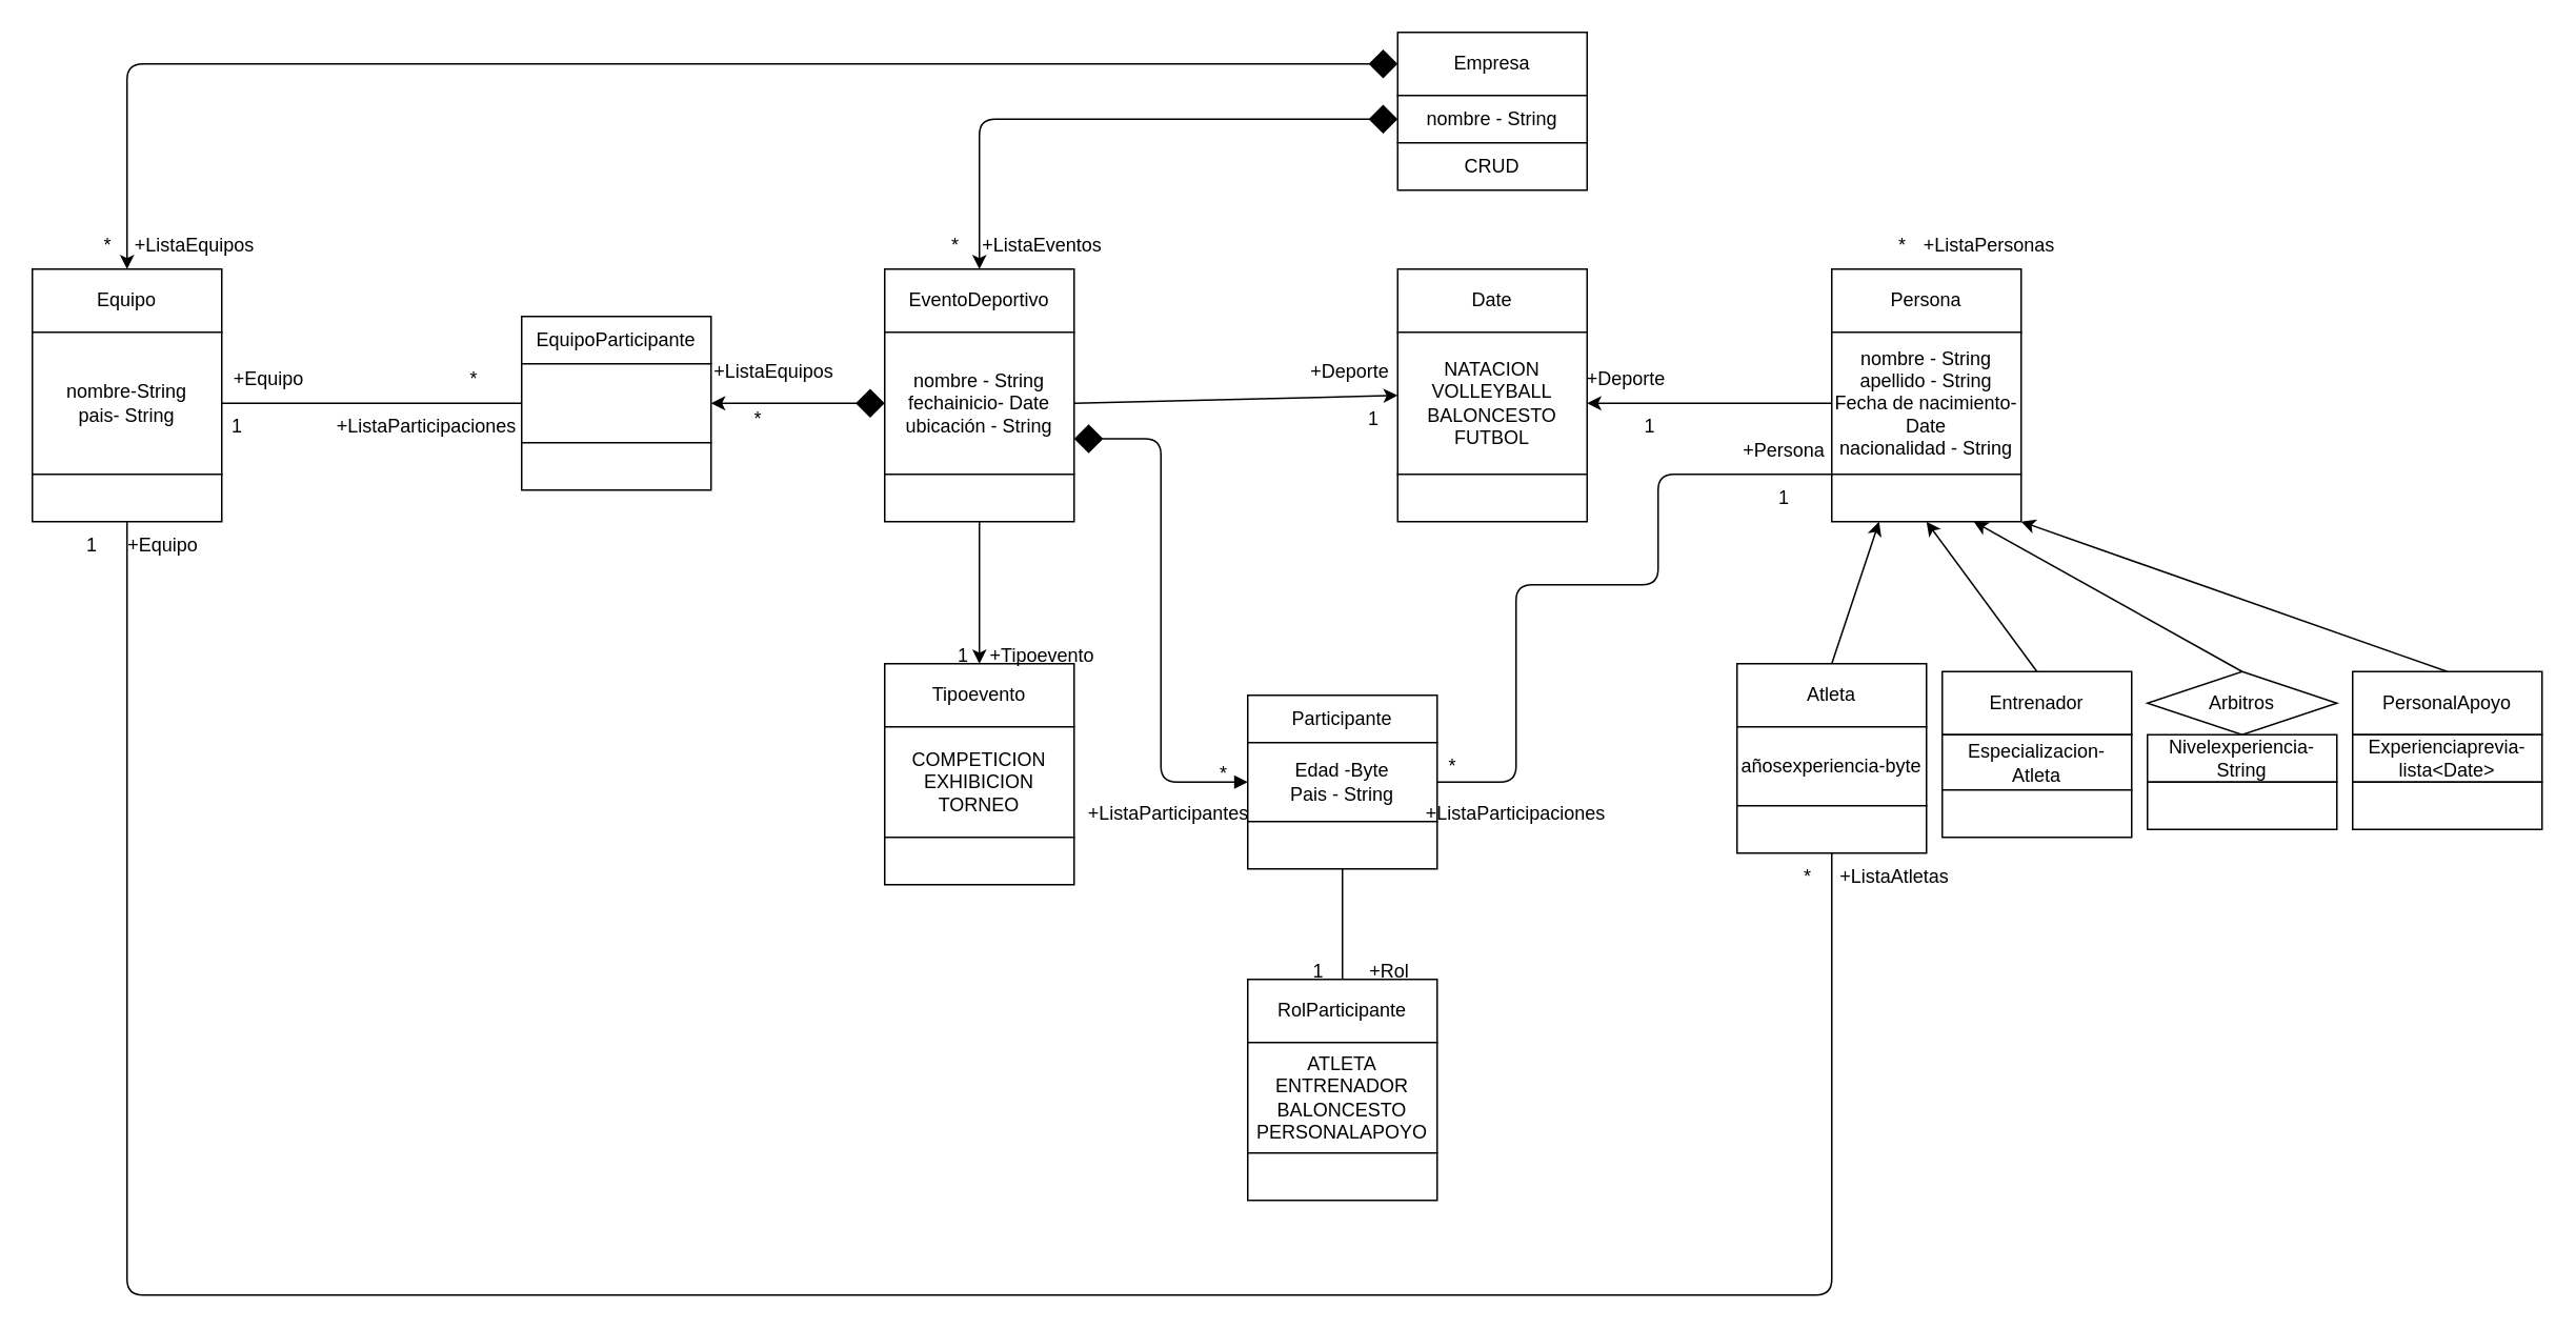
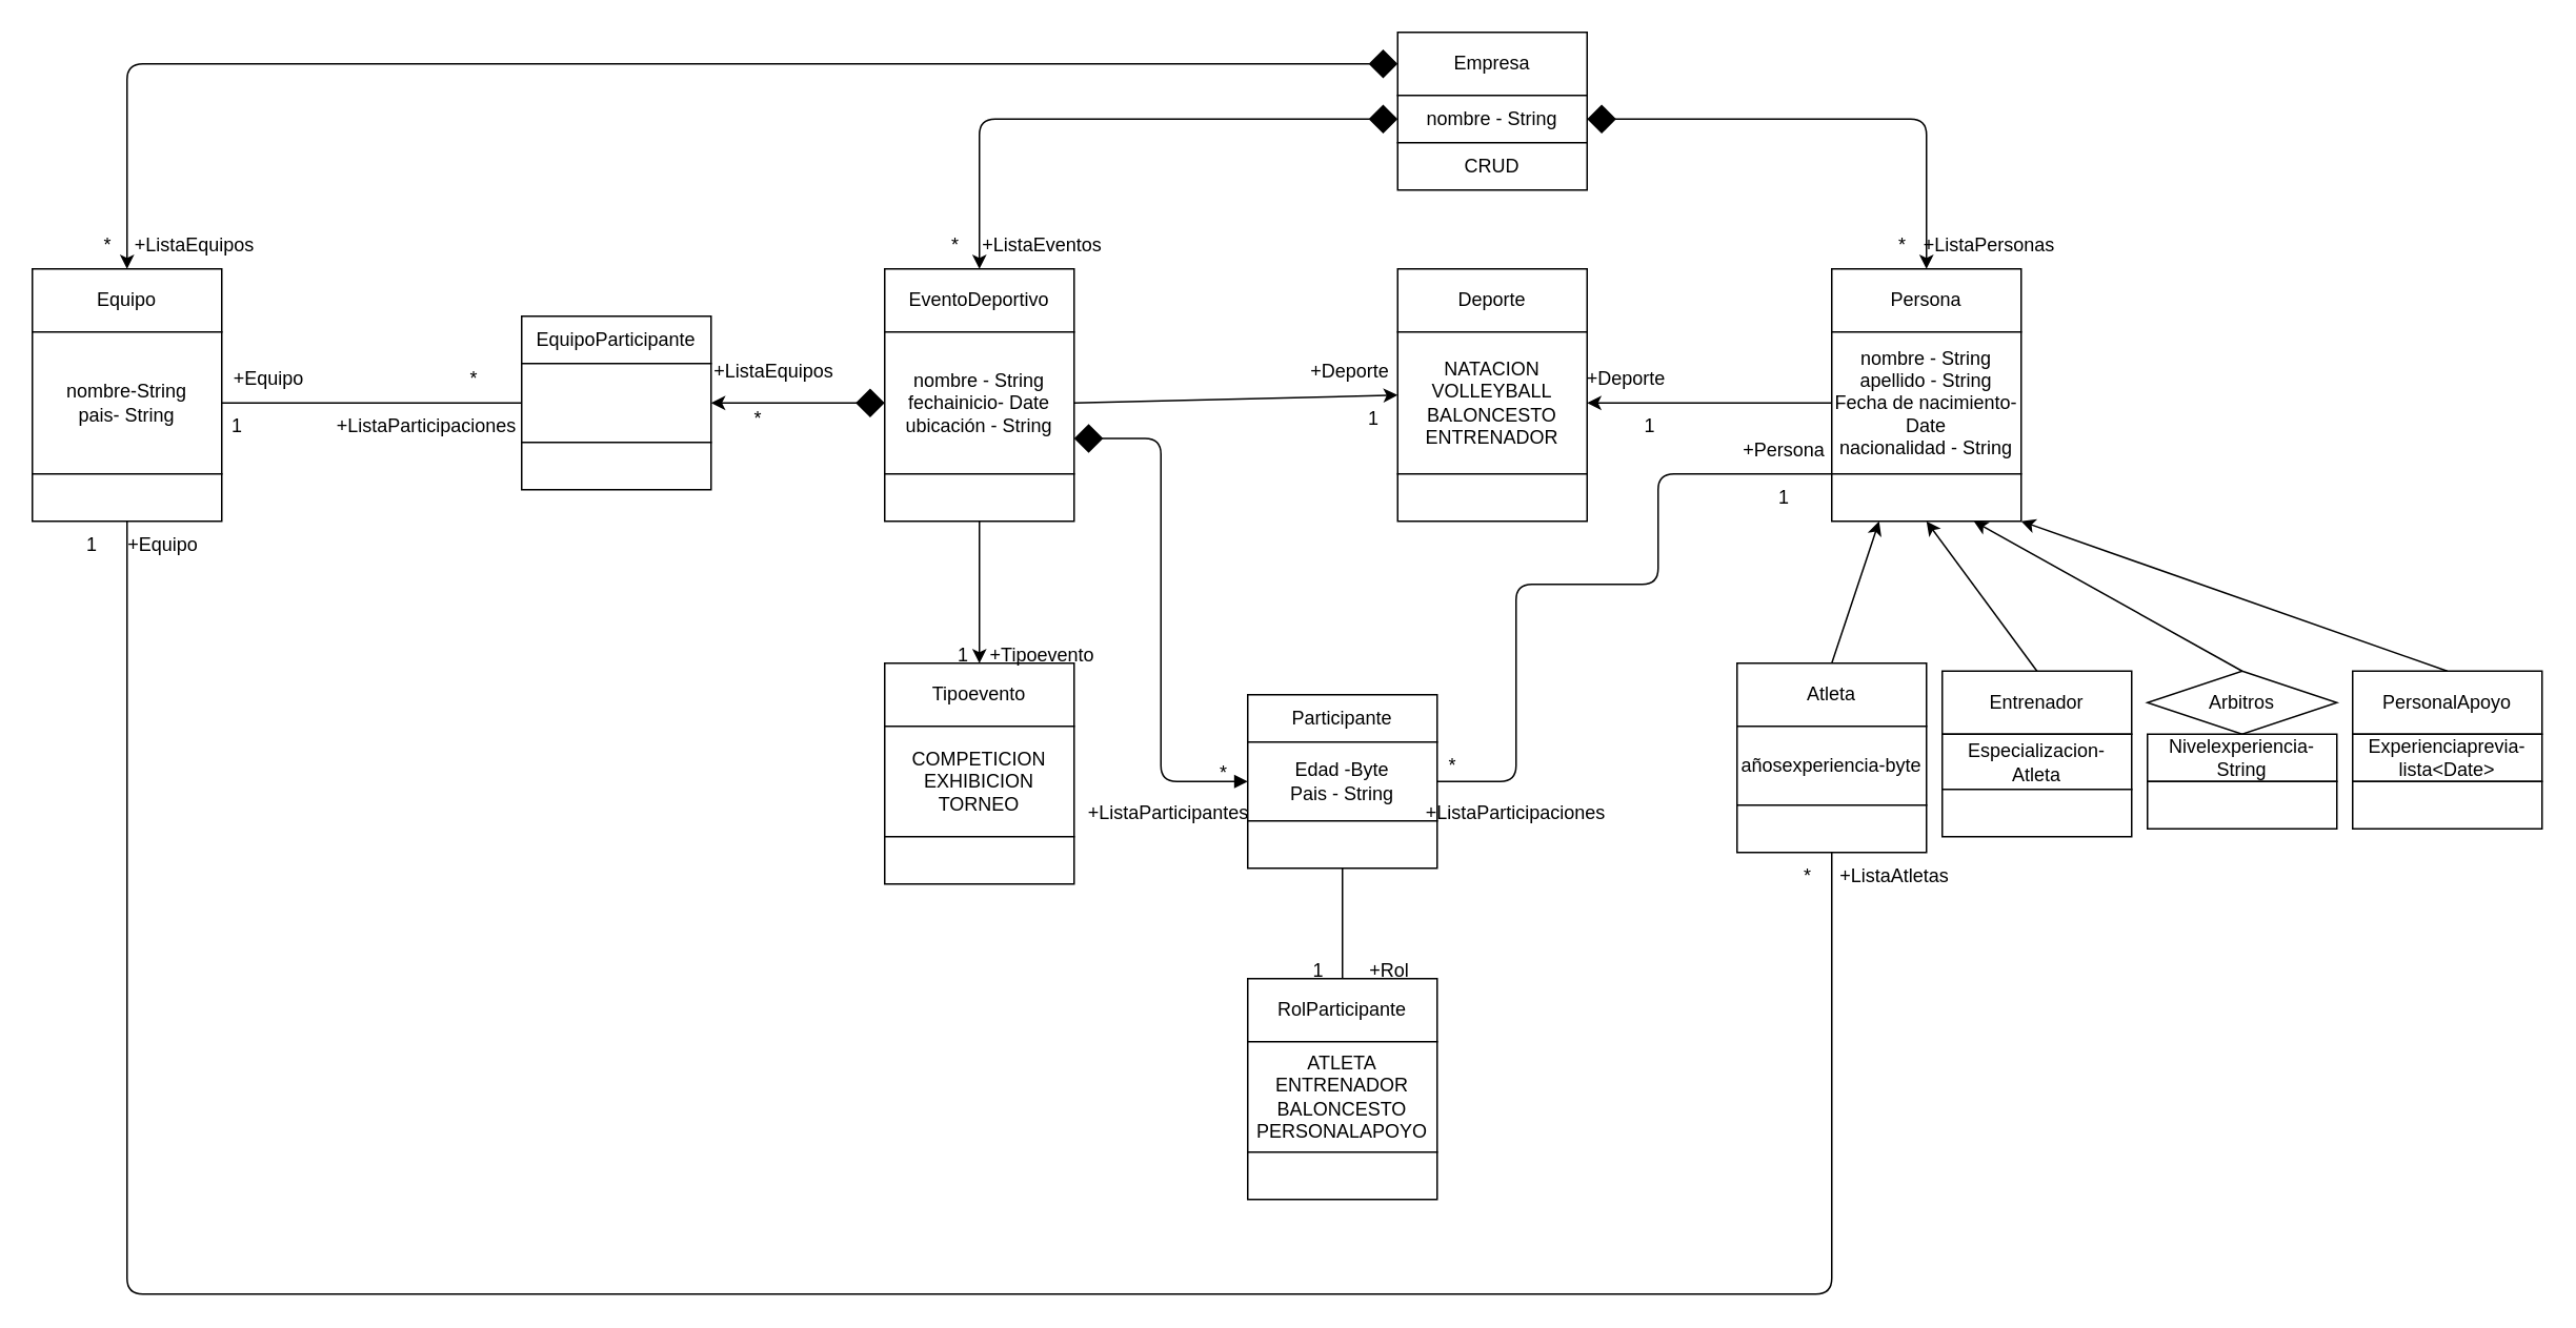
+ <mxCell id="4" style="edgeStyle=orthogonalEdgeStyle;html=1;exitX=1;exitY=0.5;exitDx=0;exitDy=0;entryX=0.5;entryY=0;entryDx=0;entryDy=0;startArrow=diamond;startFill=1;endArrow=classic;endFill=1;endSize=6;startSize=16;" edge="1" parent="1" source="6" target="18"><mxGeometry relative="1" as="geometry" /></mxCell>
- <mxCell id="23" value="Date" style="whiteSpace=wrap;html=1;" vertex="1" parent="1"><mxGeometry x="885" y="170" width="120" height="40" as="geometry" /></mxCell>
+ <mxCell id="23" value="Deporte" style="whiteSpace=wrap;html=1;" vertex="1" parent="1"><mxGeometry x="885" y="170" width="120" height="40" as="geometry" /></mxCell>
- <mxCell id="24" value="NATACION&lt;br&gt;VOLLEYBALL&lt;br&gt;BALONCESTO&lt;br&gt;FUTBOL" style="whiteSpace=wrap;html=1;" vertex="1" parent="1"><mxGeometry x="885" y="210" width="120" height="90" as="geometry" /></mxCell>
+ <mxCell id="24" value="NATACION&lt;br&gt;VOLLEYBALL&lt;br&gt;BALONCESTO&lt;br&gt;ENTRENADOR" style="whiteSpace=wrap;html=1;" vertex="1" parent="1"><mxGeometry x="885" y="210" width="120" height="90" as="geometry" /></mxCell>
